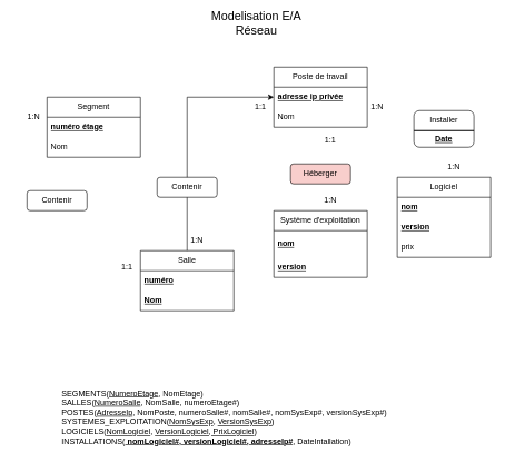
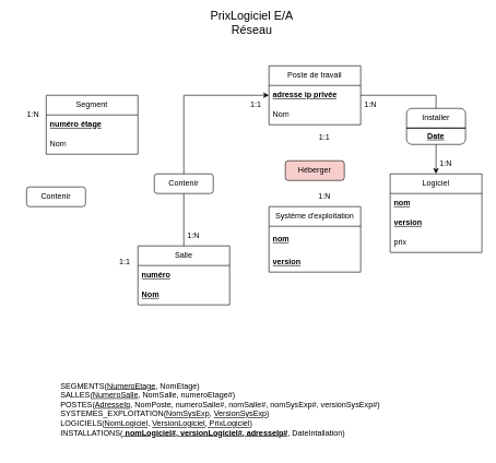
- <mxCell id="32" value="&lt;font style=&quot;font-size: 18px;&quot;&gt;Modelisation E/A Réseau&lt;/font&gt;" style="text;html=1;align=center;verticalAlign=middle;whiteSpace=wrap;rounded=0;" parent="1" vertex="1"><mxGeometry x="314" y="20" width="140" height="30" as="geometry" /></mxCell>
+ <mxCell id="32" value="&lt;font style=&quot;font-size: 18px;&quot;&gt;PrixLogiciel E/A Réseau&lt;/font&gt;" style="text;html=1;align=center;verticalAlign=middle;whiteSpace=wrap;rounded=0;" parent="1" vertex="1"><mxGeometry x="314" y="20" width="140" height="30" as="geometry" /></mxCell>
+ <mxCell id="8" style="edgeStyle=orthogonalEdgeStyle;rounded=0;orthogonalLoop=1;jettySize=auto;html=1;entryX=0.5;entryY=0;entryDx=0;entryDy=0;exitX=1;exitY=0.5;exitDx=0;exitDy=0;" parent="1" source="10" target="12" edge="1"><mxGeometry relative="1" as="geometry"><mxPoint x="665" y="205" as="sourcePoint" /></mxGeometry></mxCell>
